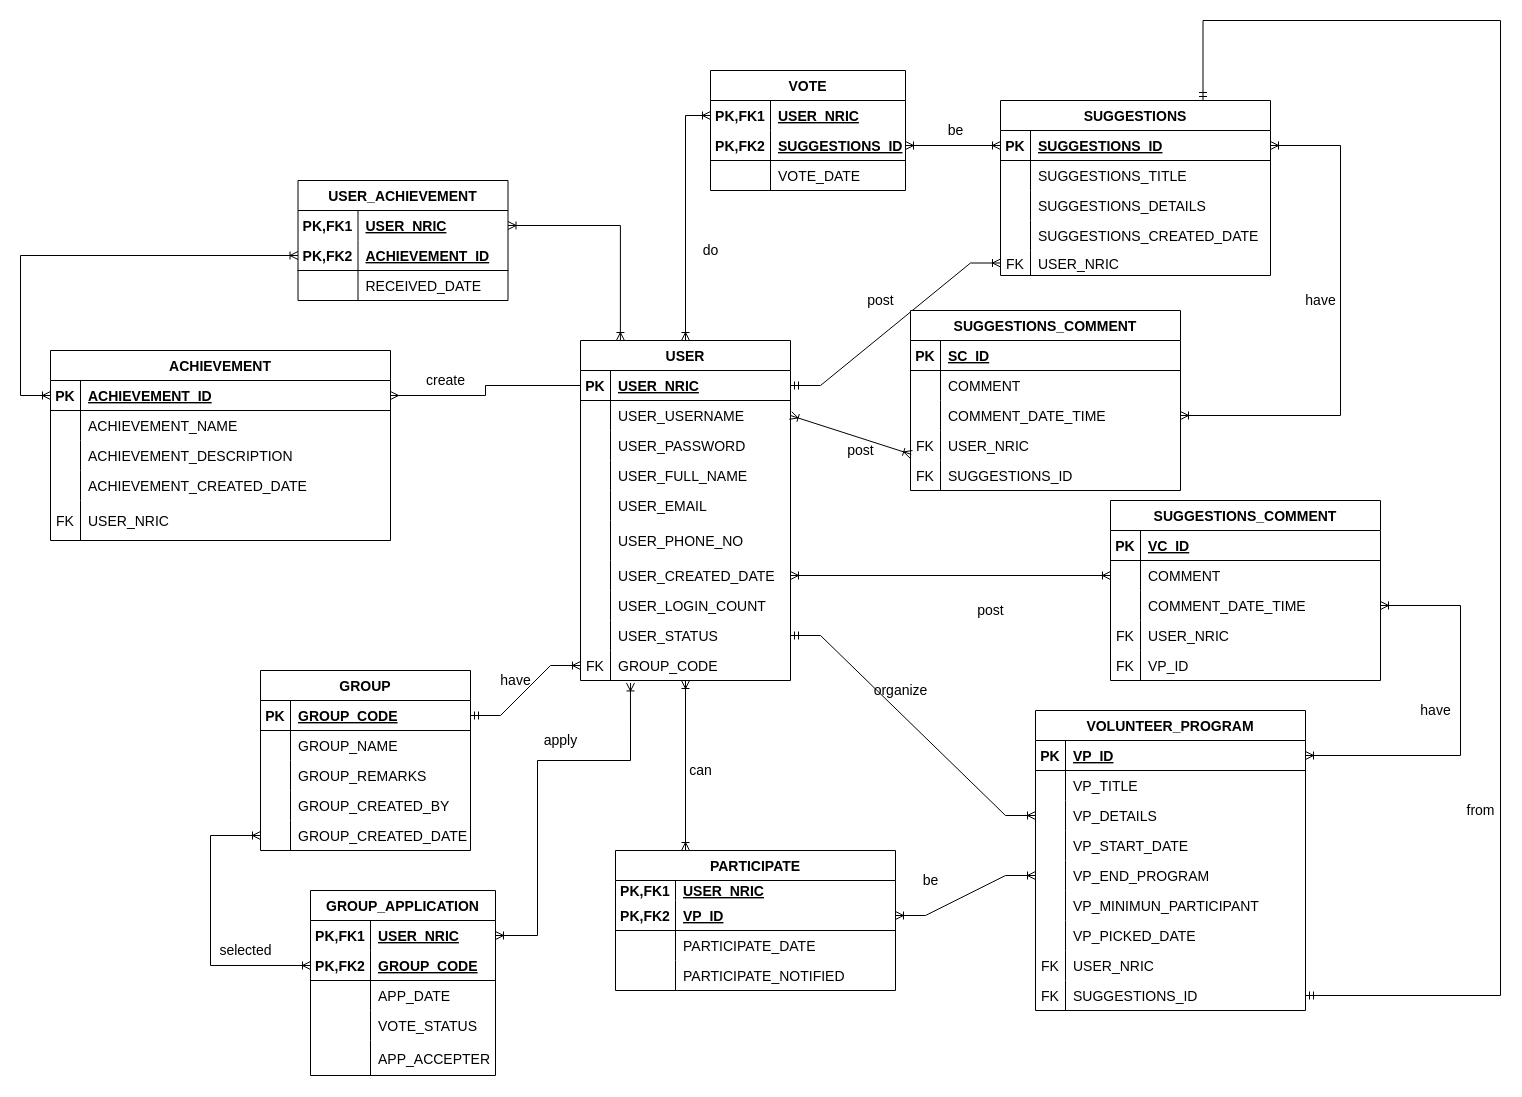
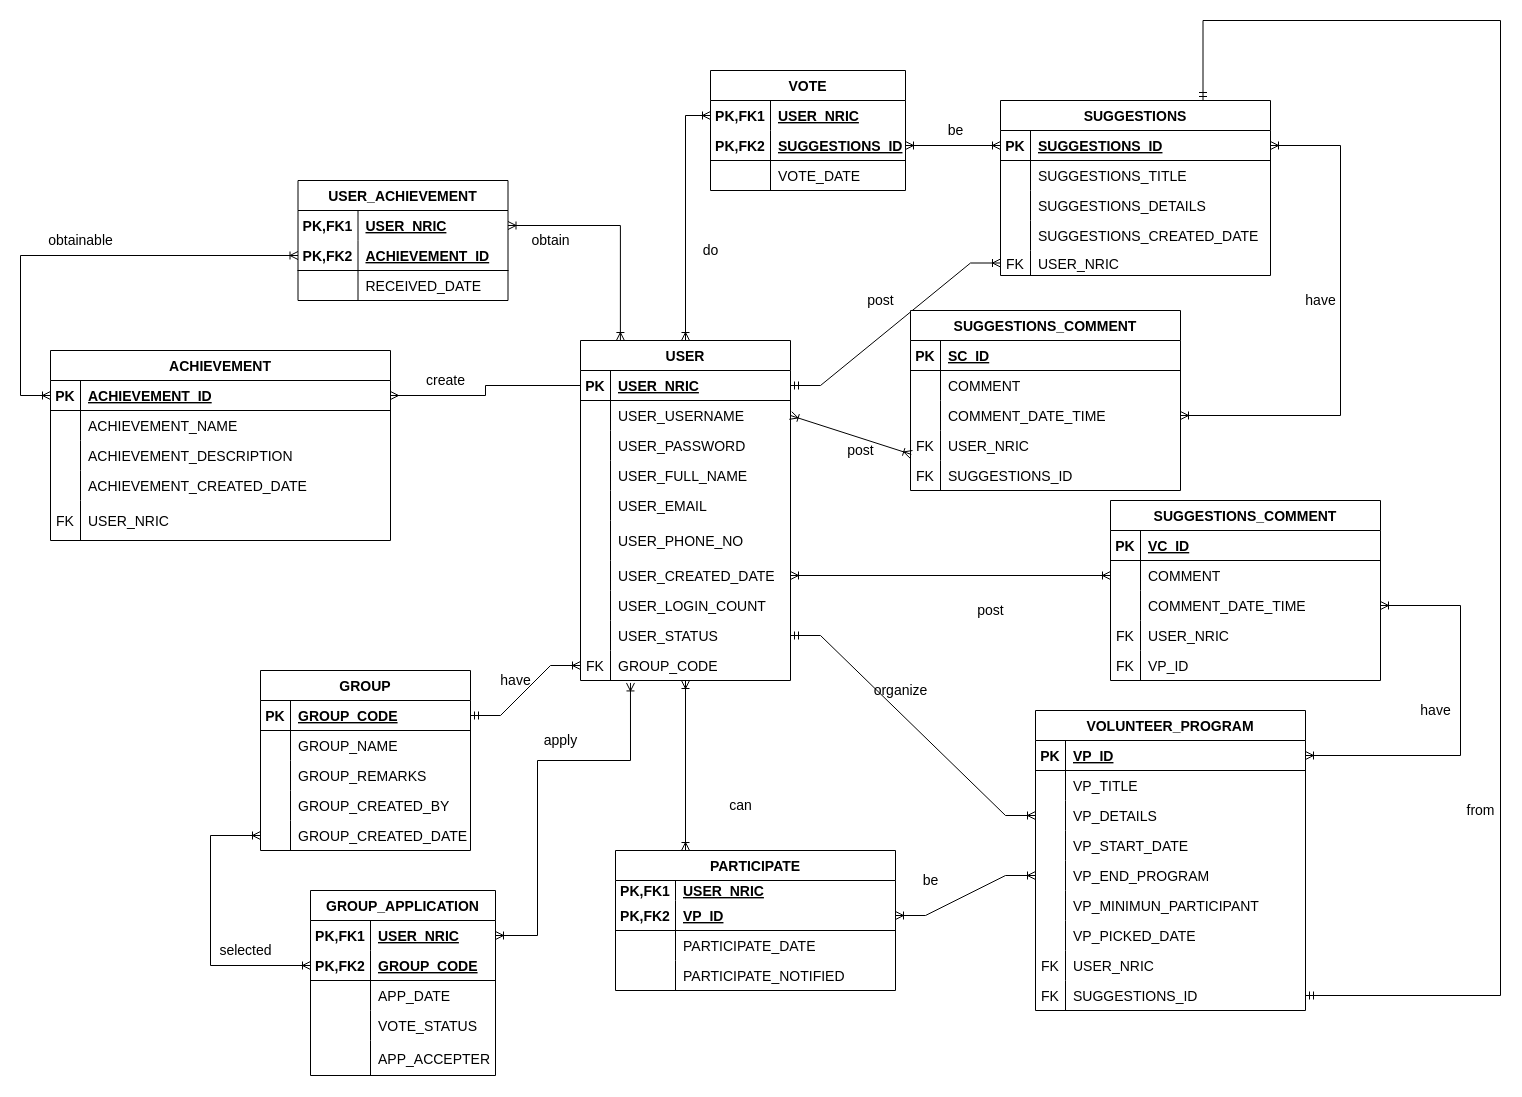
+ <mxCell id="169" value="obtainable" style="text;html=1;align=center;verticalAlign=middle;resizable=0;points=[];autosize=1;strokeColor=none;fillColor=none;fontSize=14;fontColor=#000000;" parent="1" vertex="1"><mxGeometry x="40" y="230" width="80" height="20" as="geometry" /></mxCell>
+ <mxCell id="167" value="obtain" style="text;html=1;align=center;verticalAlign=middle;resizable=0;points=[];autosize=1;strokeColor=none;fillColor=none;fontSize=14;fontColor=#000000;" parent="1" vertex="1"><mxGeometry x="525" y="230" width="50" height="20" as="geometry" /></mxCell>
- <mxCell id="186" value="can" style="text;html=1;align=center;verticalAlign=middle;resizable=0;points=[];autosize=1;strokeColor=none;fillColor=none;fontSize=14;fontColor=#000000;" parent="1" vertex="1"><mxGeometry x="680" y="760" width="40" height="20" as="geometry" /></mxCell>
+ <mxCell id="186" value="can" style="text;html=1;align=center;verticalAlign=middle;resizable=0;points=[];autosize=1;strokeColor=none;fillColor=none;fontSize=14;fontColor=#000000;" parent="1" vertex="1"><mxGeometry x="720" y="795" width="40" height="20" as="geometry" /></mxCell>
